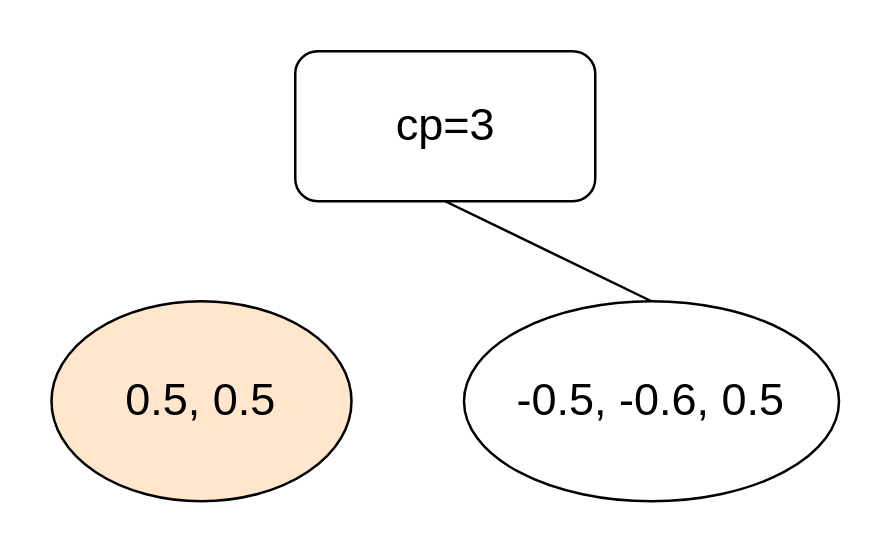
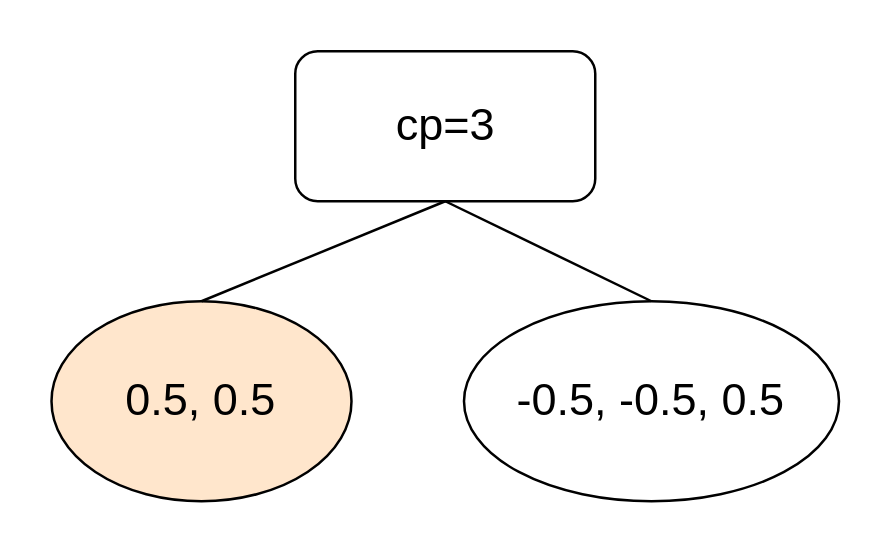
+ <mxCell id="5" value="" style="endArrow=none;html=1;exitX=0.5;exitY=1;exitDx=0;exitDy=0;entryX=0.5;entryY=0;entryDx=0;entryDy=0;" edge="1" parent="1" source="2" target="3"><mxGeometry width="50" height="50" relative="1" as="geometry"><mxPoint x="220" y="250" as="sourcePoint" /><mxPoint x="270" y="200" as="targetPoint" /></mxGeometry></mxCell>
- <mxCell id="4" value="&lt;font style=&quot;font-size: 18px&quot;&gt;-0.5, -0.6, 0.5&lt;/font&gt;" style="ellipse;whiteSpace=wrap;html=1;" vertex="1" parent="1"><mxGeometry x="185" y="120" width="150" height="80" as="geometry" /></mxCell>
+ <mxCell id="4" value="&lt;font style=&quot;font-size: 18px&quot;&gt;-0.5, -0.5, 0.5&lt;/font&gt;" style="ellipse;whiteSpace=wrap;html=1;" vertex="1" parent="1"><mxGeometry x="185" y="120" width="150" height="80" as="geometry" /></mxCell>
